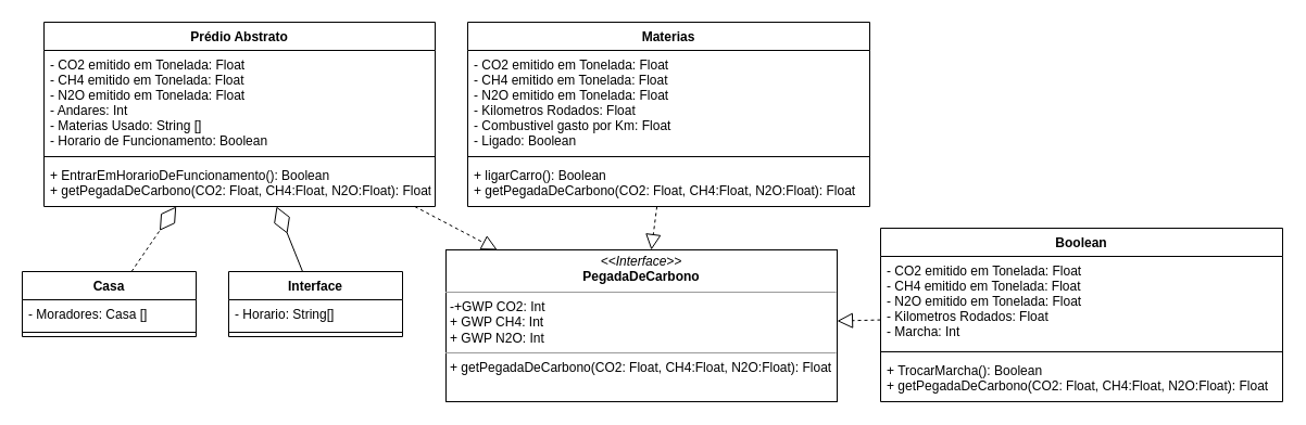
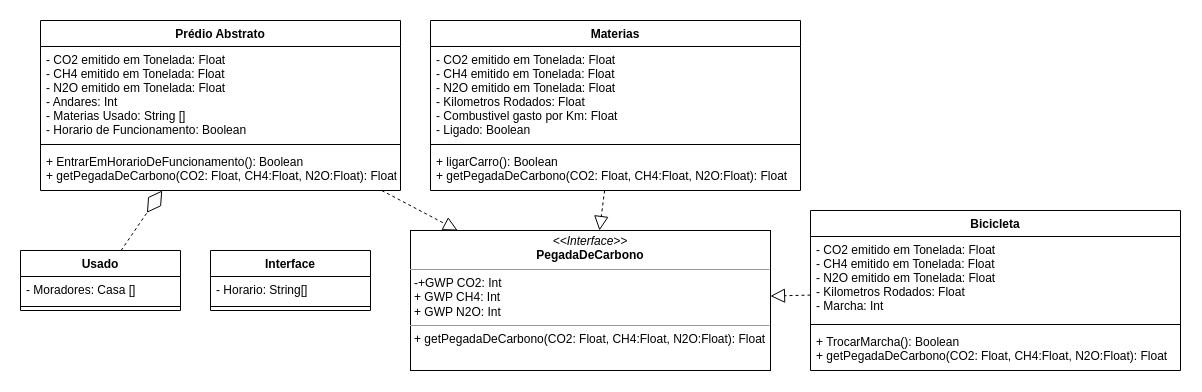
- <mxCell id="10" value="Boolean" style="swimlane;fontStyle=1;align=center;verticalAlign=top;childLayout=stackLayout;horizontal=1;startSize=26;horizontalStack=0;resizeParent=1;resizeParentMax=0;resizeLast=0;collapsible=1;marginBottom=0;" vertex="1" parent="1"><mxGeometry x="810" y="210" width="370" height="160" as="geometry" /></mxCell>
+ <mxCell id="10" value="Bicicleta" style="swimlane;fontStyle=1;align=center;verticalAlign=top;childLayout=stackLayout;horizontal=1;startSize=26;horizontalStack=0;resizeParent=1;resizeParentMax=0;resizeLast=0;collapsible=1;marginBottom=0;" vertex="1" parent="1"><mxGeometry x="810" y="210" width="370" height="160" as="geometry" /></mxCell>
- <mxCell id="25" value="" style="endArrow=diamondThin;endFill=0;endSize=24;html=1;rounded=0;" edge="1" parent="1" source="21" target="2"><mxGeometry width="160" relative="1" as="geometry"><mxPoint x="230" y="210" as="sourcePoint" /><mxPoint x="390" y="210" as="targetPoint" /></mxGeometry></mxCell>
- <mxCell id="18" value="Casa" style="swimlane;fontStyle=1;align=center;verticalAlign=top;childLayout=stackLayout;horizontal=1;startSize=26;horizontalStack=0;resizeParent=1;resizeParentMax=0;resizeLast=0;collapsible=1;marginBottom=0;" vertex="1" parent="1"><mxGeometry x="20" y="250" width="160" height="60" as="geometry" /></mxCell>
+ <mxCell id="18" value="Usado" style="swimlane;fontStyle=1;align=center;verticalAlign=top;childLayout=stackLayout;horizontal=1;startSize=26;horizontalStack=0;resizeParent=1;resizeParentMax=0;resizeLast=0;collapsible=1;marginBottom=0;" vertex="1" parent="1"><mxGeometry x="20" y="250" width="160" height="60" as="geometry" /></mxCell>
